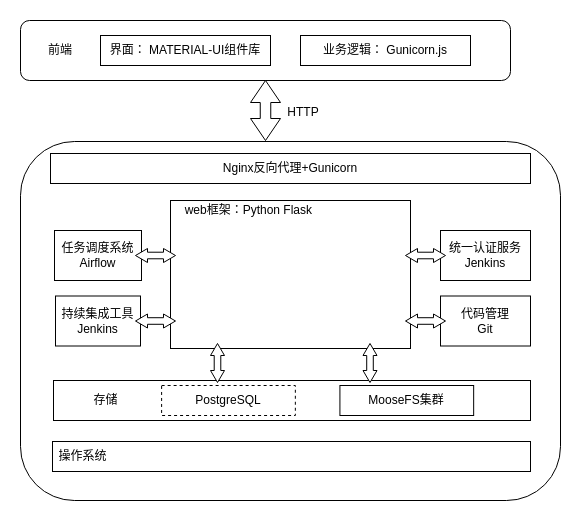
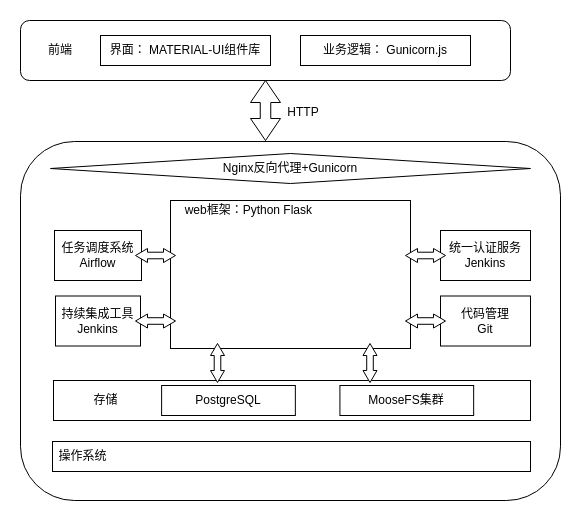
- <mxCell id="9" value="Nginx反向代理+Gunicorn" style="rounded=0;whiteSpace=wrap;html=1;" vertex="1" parent="1"><mxGeometry x="50" y="153" width="480" height="30" as="geometry" /></mxCell>
+ <mxCell id="9" value="Nginx反向代理+Gunicorn" style="rhombus;whiteSpace=wrap;html=1;" vertex="1" parent="1"><mxGeometry x="50" y="153" width="480" height="30" as="geometry" /></mxCell>
- <mxCell id="15" value="PostgreSQL" style="rounded=0;whiteSpace=wrap;html=1;dashed=1;" vertex="1" parent="13"><mxGeometry x="108.105" y="5" width="133.738" height="30" as="geometry" /></mxCell>
+ <mxCell id="15" value="PostgreSQL" style="rounded=0;whiteSpace=wrap;html=1;" vertex="1" parent="13"><mxGeometry x="108.105" y="5" width="133.738" height="30" as="geometry" /></mxCell>
